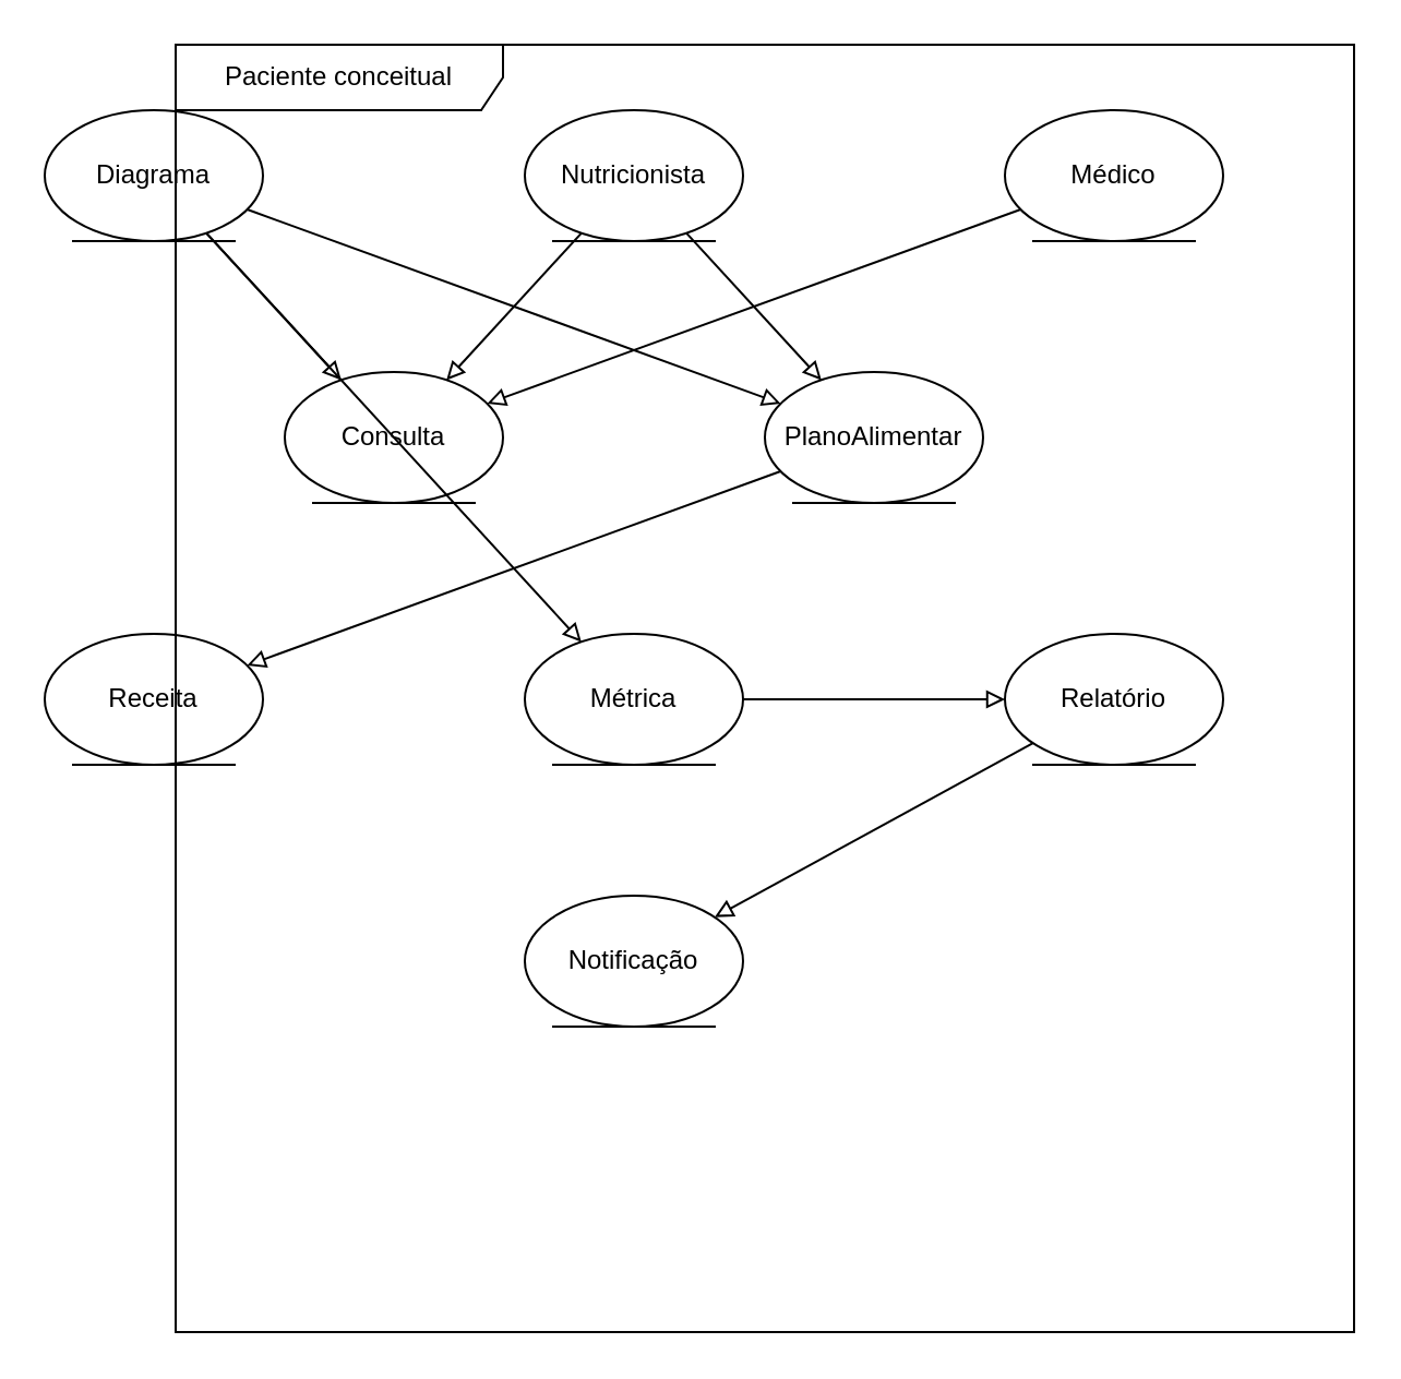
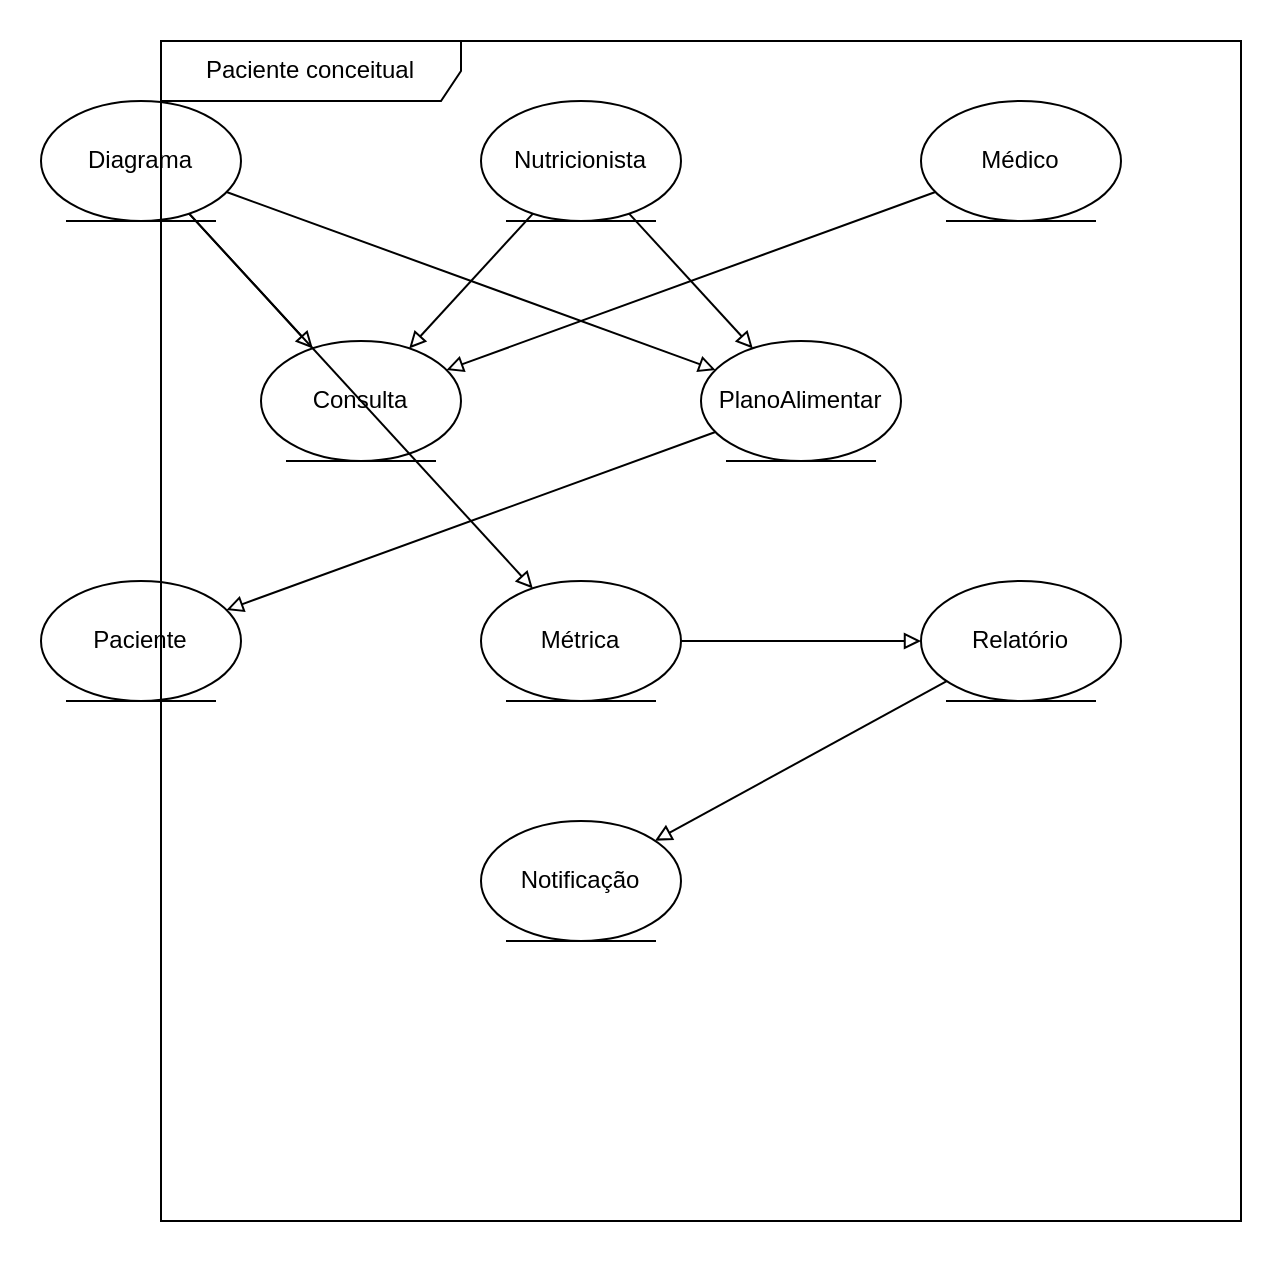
- <mxCell id="7" value="Receita" style="ellipse;shape=umlEntity;whiteSpace=wrap;html=1;" parent="1" vertex="1"><mxGeometry x="20" y="290" width="100" height="60" as="geometry" /></mxCell>
+ <mxCell id="7" value="Paciente" style="ellipse;shape=umlEntity;whiteSpace=wrap;html=1;" parent="1" vertex="1"><mxGeometry x="20" y="290" width="100" height="60" as="geometry" /></mxCell>
